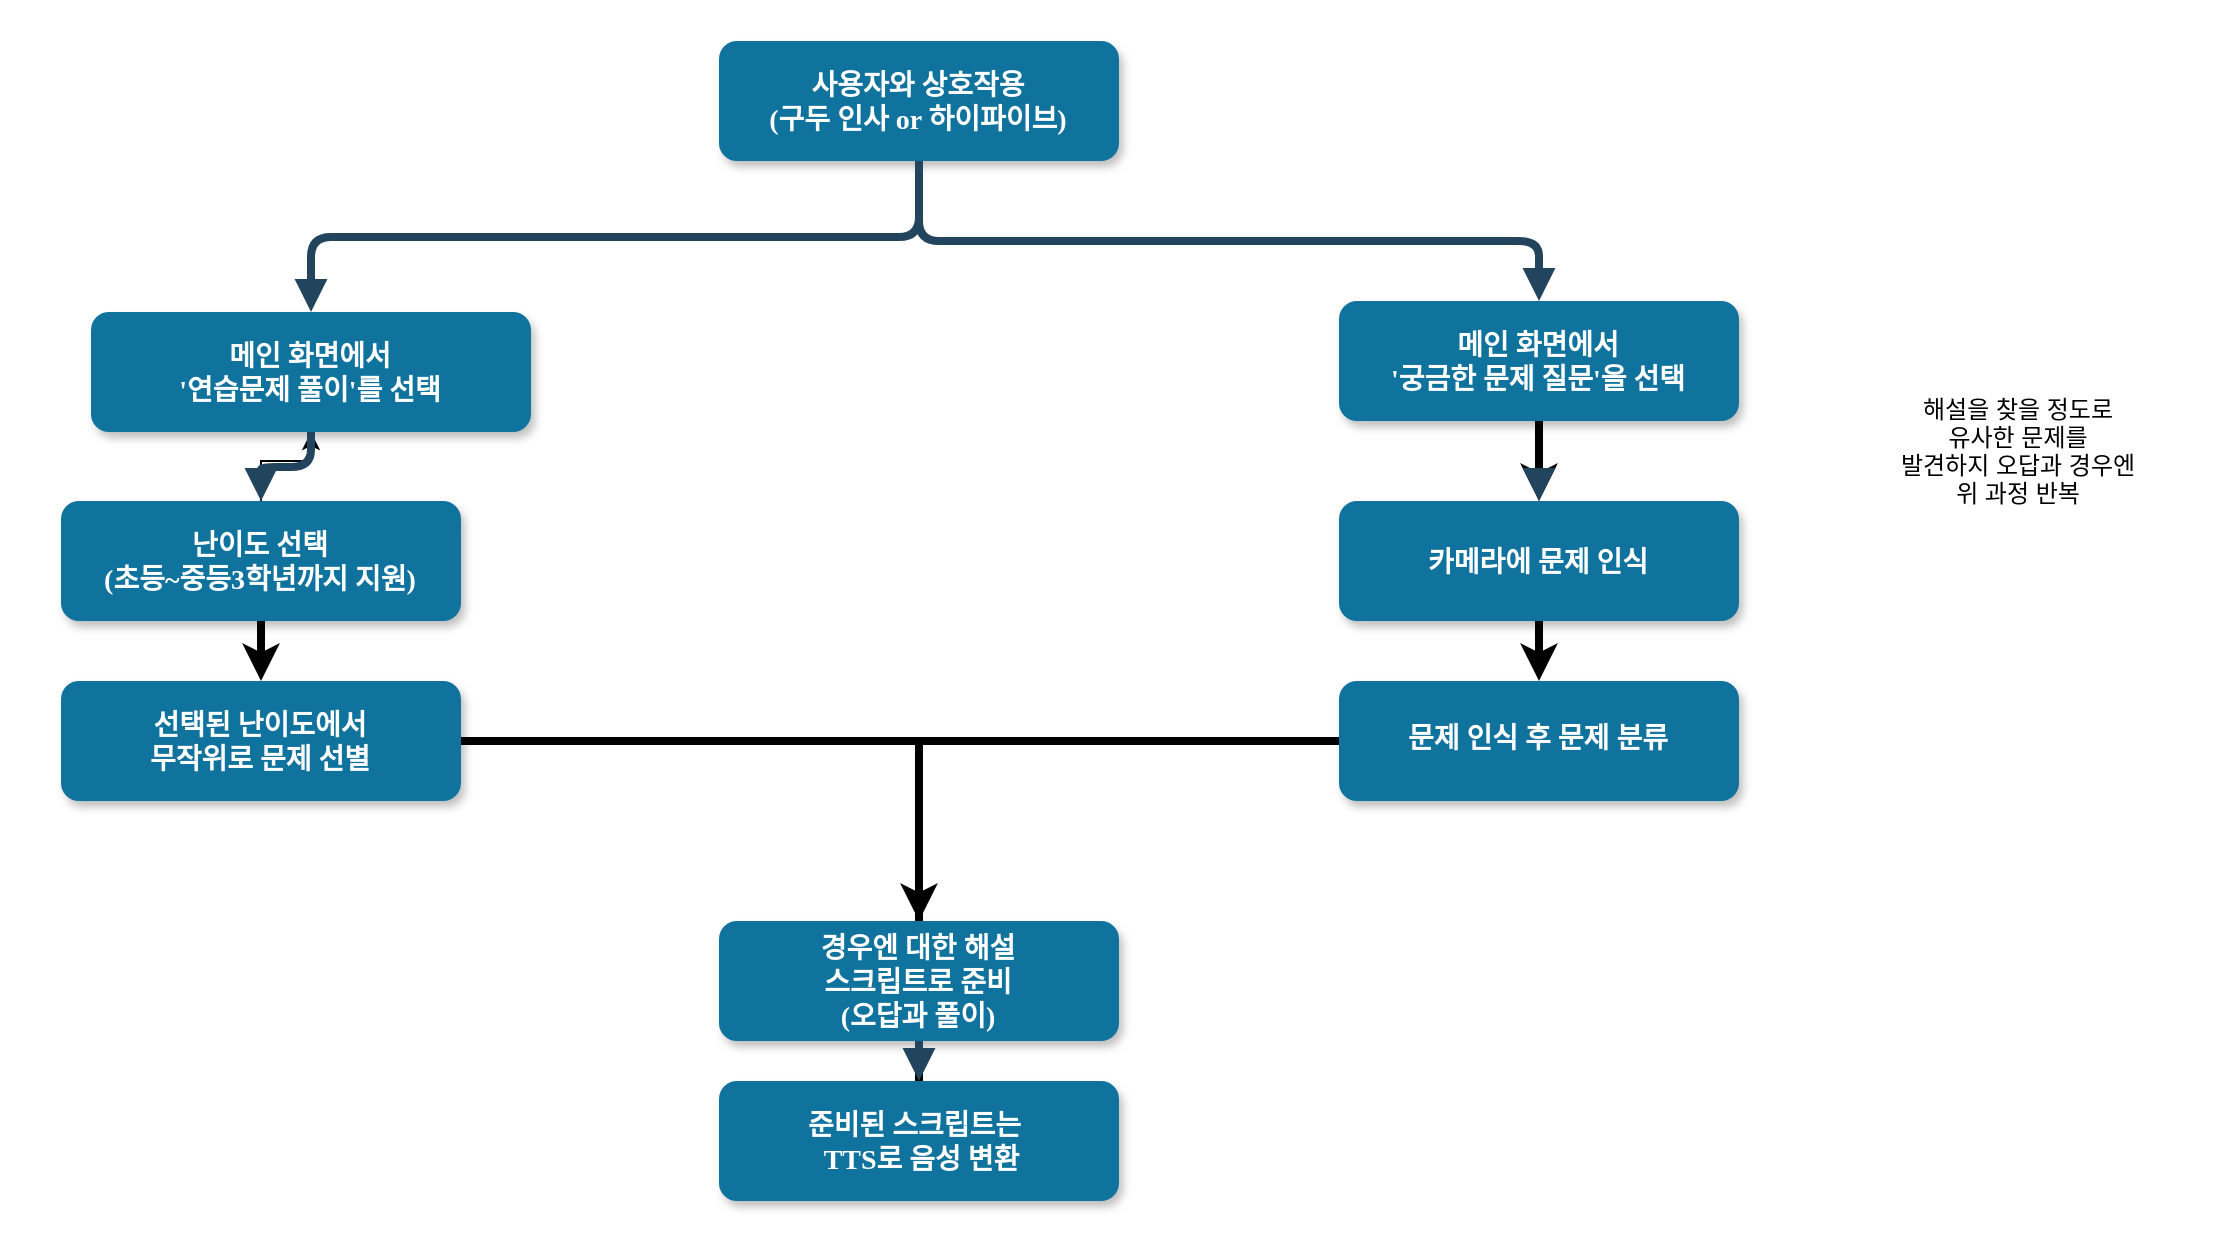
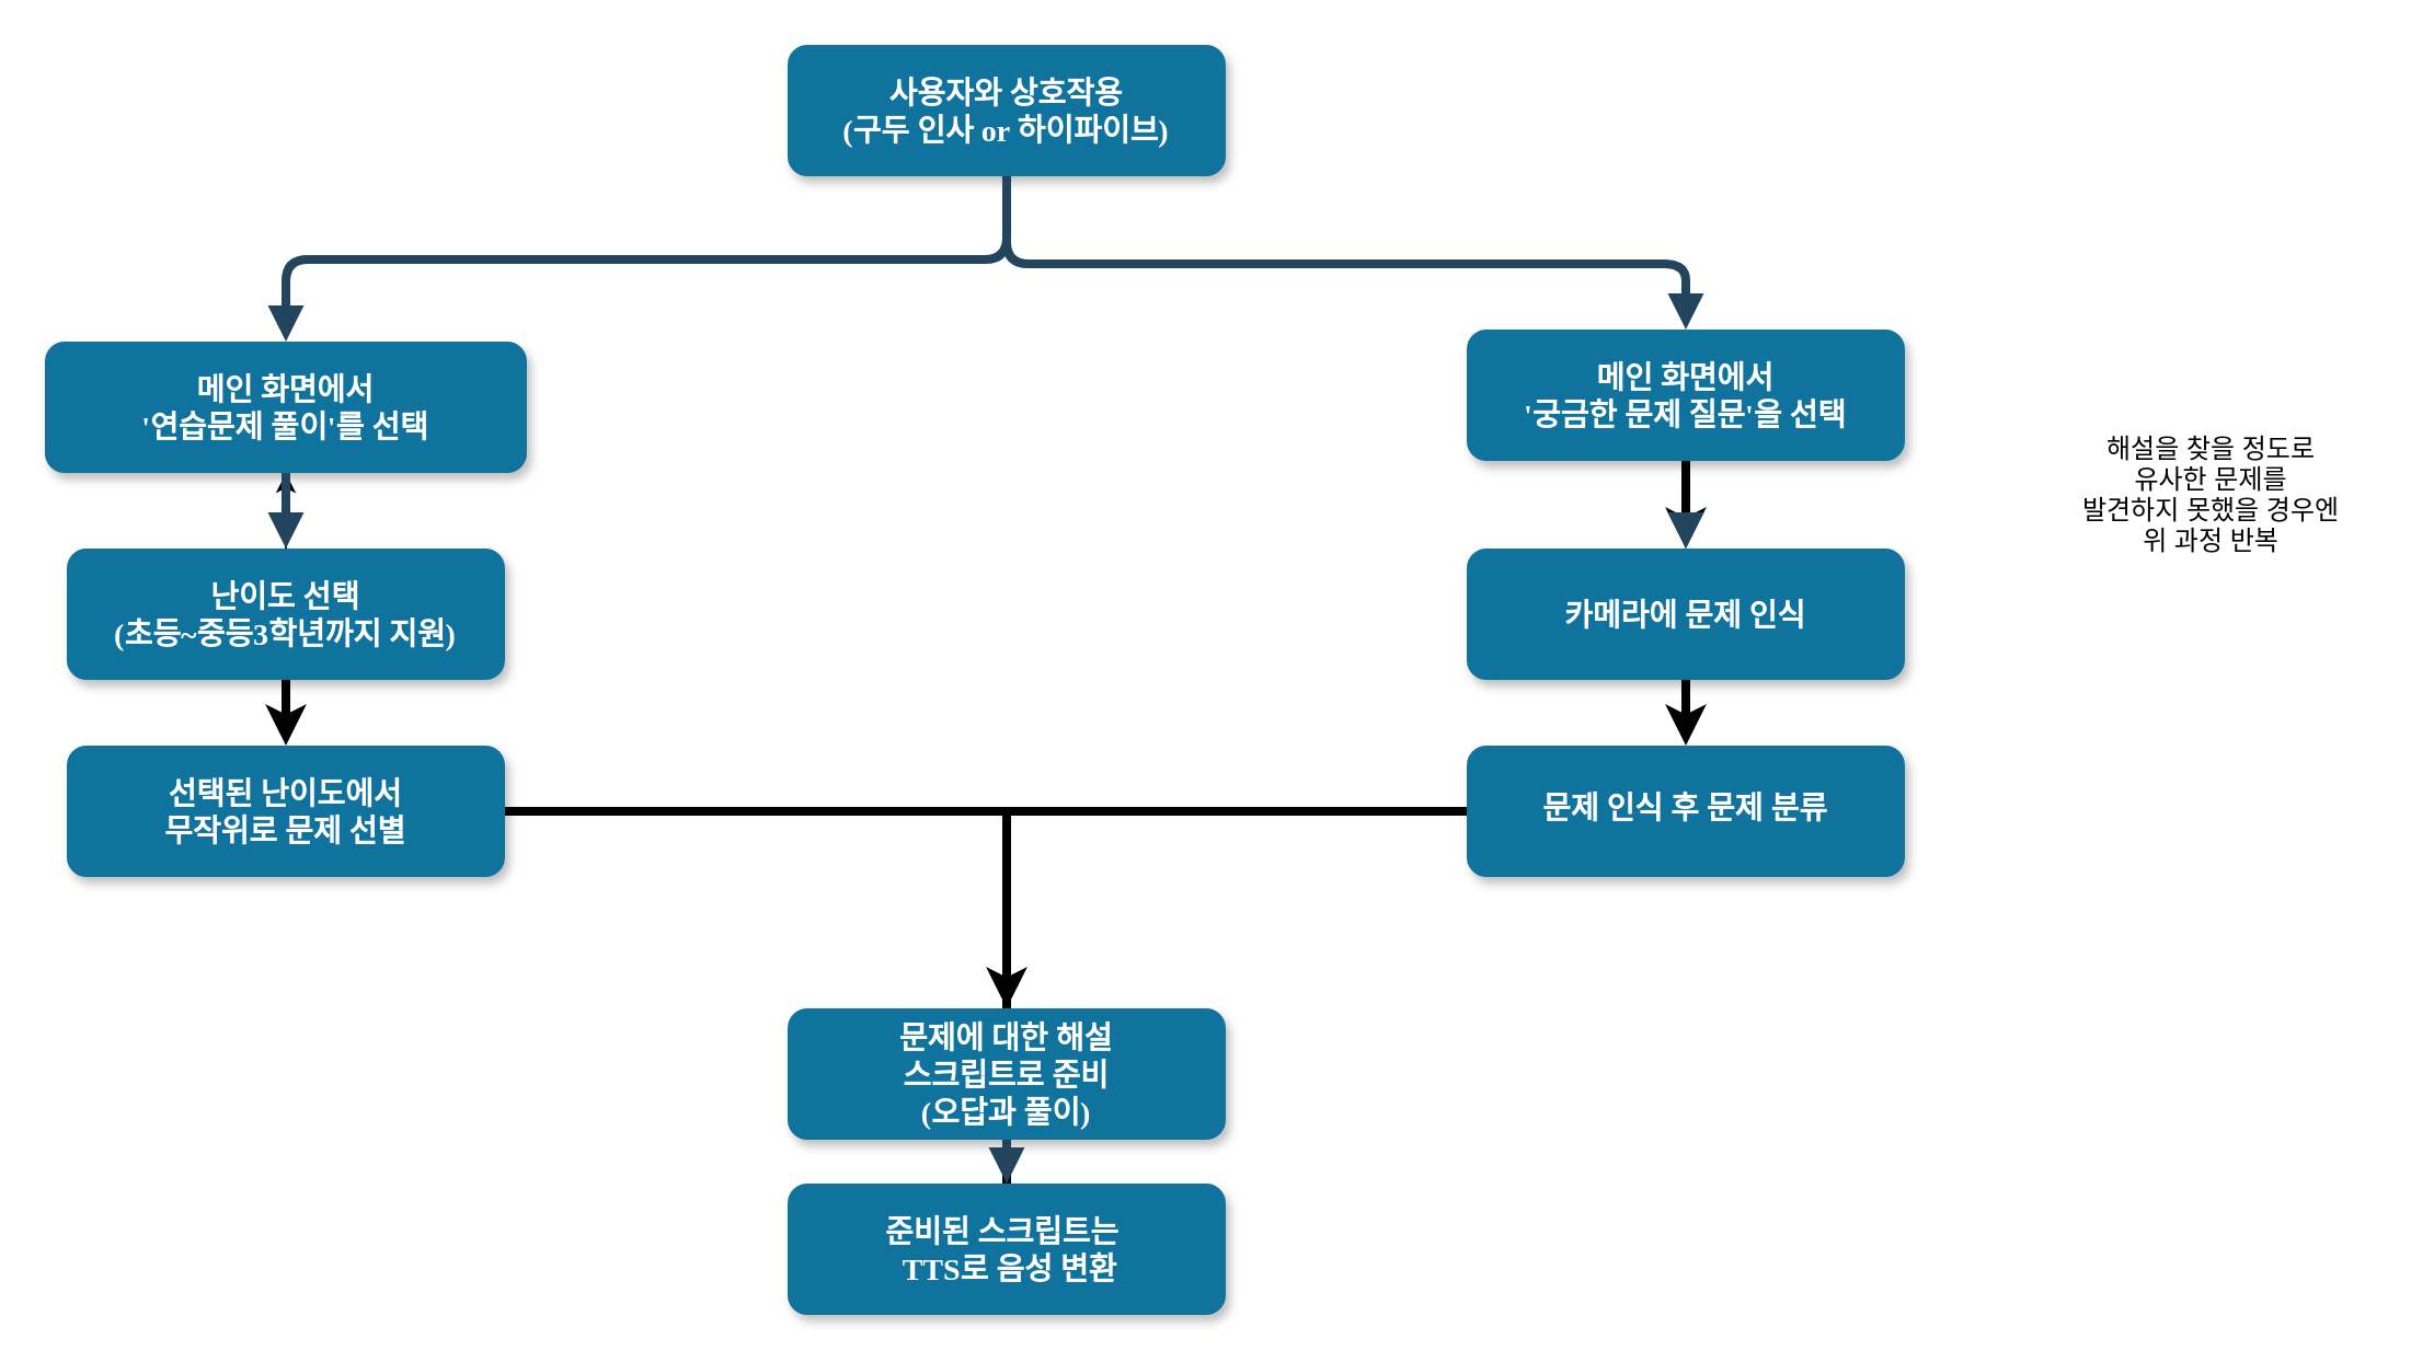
- <mxCell id="3" value="메인 화면에서&#10;'연습문제 풀이'를 선택" style="rounded=1;fillColor=#10739E;strokeColor=none;shadow=1;gradientColor=none;fontStyle=1;fontColor=#FFFFFF;fontSize=14;spacing=5;fontFamily=Tahoma;" parent="1" vertex="1"><mxGeometry x="45" y="155.5" width="220" height="60" as="geometry" /></mxCell>
+ <mxCell id="3" value="메인 화면에서&#10;'연습문제 풀이'를 선택" style="rounded=1;fillColor=#10739E;strokeColor=none;shadow=1;gradientColor=none;fontStyle=1;fontColor=#FFFFFF;fontSize=14;spacing=5;fontFamily=Tahoma;" parent="1" vertex="1"><mxGeometry x="20" y="155.5" width="220" height="60" as="geometry" /></mxCell>
- <mxCell id="22" value="해설을 찾을 정도로&#10;유사한 문제를&#10;발견하지 오답과 경우엔&#10;위 과정 반복" style="text;strokeColor=none;fillColor=none;align=center;verticalAlign=middle;spacingLeft=4;spacingRight=4;overflow=hidden;points=[[0,0.5],[1,0.5]];portConstraint=eastwest;rotatable=0;fontColor=#000000;spacing=6;" vertex="1" parent="1"><mxGeometry x="929" y="160" width="160" height="130" as="geometry" /></mxCell>
+ <mxCell id="22" value="해설을 찾을 정도로&#10;유사한 문제를&#10;발견하지 못했을 경우엔&#10;위 과정 반복" style="text;strokeColor=none;fillColor=none;align=center;verticalAlign=middle;spacingLeft=4;spacingRight=4;overflow=hidden;points=[[0,0.5],[1,0.5]];portConstraint=eastwest;rotatable=0;fontColor=#000000;spacing=6;" vertex="1" parent="1"><mxGeometry x="929" y="160" width="160" height="130" as="geometry" /></mxCell>
- <mxCell id="11" value="경우엔 대한 해설 &#10;스크립트로 준비&#10;(오답과 풀이)" style="rounded=1;fillColor=#10739E;strokeColor=none;shadow=1;gradientColor=none;fontStyle=1;fontColor=#FFFFFF;fontSize=14;spacing=5;fontFamily=Tahoma;" parent="1" vertex="1"><mxGeometry x="359" y="460" width="200" height="60" as="geometry" /></mxCell>
+ <mxCell id="11" value="문제에 대한 해설 &#10;스크립트로 준비&#10;(오답과 풀이)" style="rounded=1;fillColor=#10739E;strokeColor=none;shadow=1;gradientColor=none;fontStyle=1;fontColor=#FFFFFF;fontSize=14;spacing=5;fontFamily=Tahoma;" parent="1" vertex="1"><mxGeometry x="359" y="460" width="200" height="60" as="geometry" /></mxCell>
